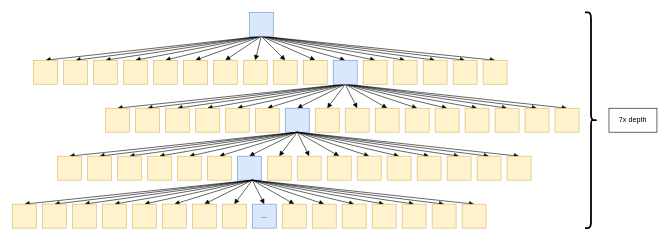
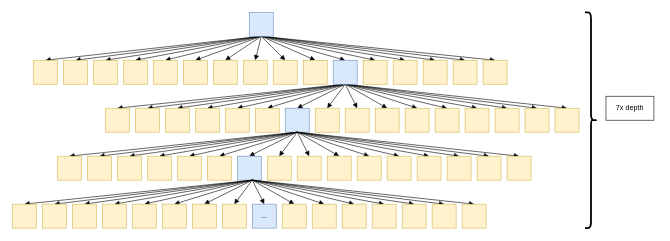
- <mxCell id="132" value="7x depth" style="rounded=0;whiteSpace=wrap;html=1;strokeWidth=1;" parent="1" vertex="1"><mxGeometry x="1015" y="180" width="80" height="40" as="geometry" /></mxCell>
+ <mxCell id="132" value="7x depth" style="rounded=0;whiteSpace=wrap;html=1;strokeWidth=1;" parent="1" vertex="1"><mxGeometry x="1010" y="160" width="80" height="40" as="geometry" /></mxCell>
